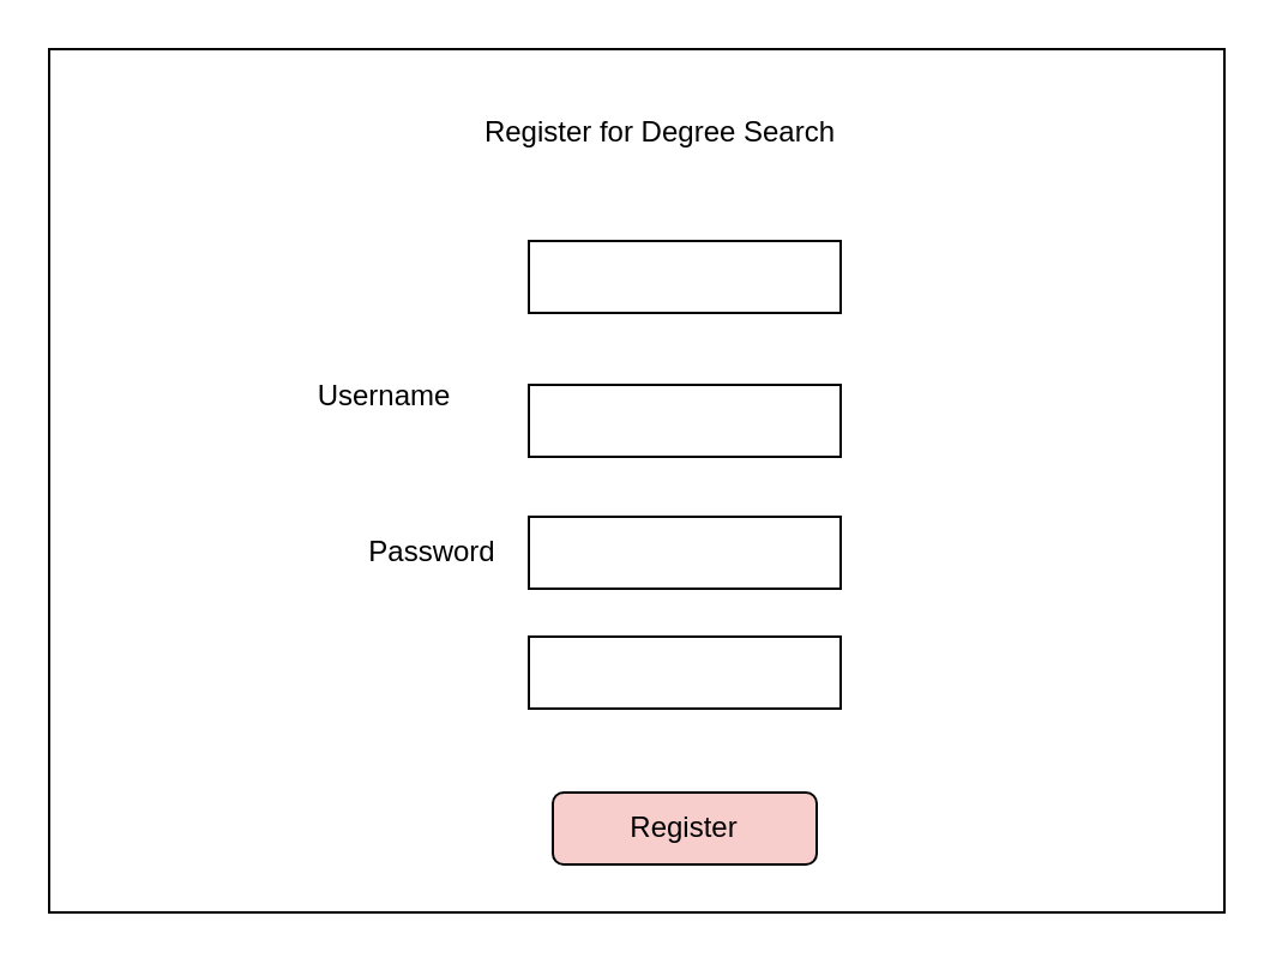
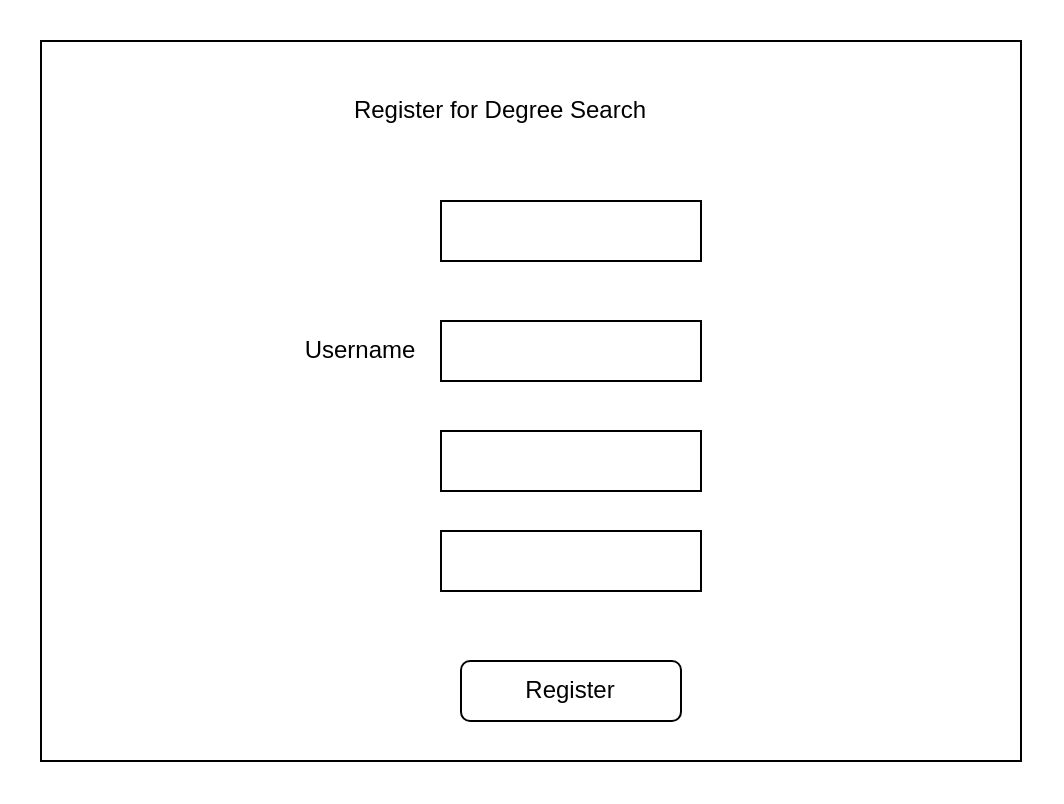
- <mxCell id="3" value="Register for Degree Search" style="text;html=1;strokeColor=none;fillColor=none;align=center;verticalAlign=middle;whiteSpace=wrap;rounded=0;" vertex="1" parent="1"><mxGeometry x="200" y="40" width="150" height="30" as="geometry" /></mxCell>
+ <mxCell id="3" value="Register for Degree Search" style="text;html=1;strokeColor=none;fillColor=none;align=center;verticalAlign=middle;whiteSpace=wrap;rounded=0;" vertex="1" parent="1"><mxGeometry x="175" y="40" width="150" height="30" as="geometry" /></mxCell>
- <mxCell id="8" value="Username" style="text;html=1;strokeColor=none;fillColor=none;align=center;verticalAlign=middle;whiteSpace=wrap;rounded=0;" vertex="1" parent="1"><mxGeometry x="140" y="155" width="40" height="20" as="geometry" /></mxCell>
+ <mxCell id="8" value="Username" style="text;html=1;strokeColor=none;fillColor=none;align=center;verticalAlign=middle;whiteSpace=wrap;rounded=0;" vertex="1" parent="1"><mxGeometry x="160" y="165" width="40" height="20" as="geometry" /></mxCell>
- <mxCell id="5" value="Password" style="text;html=1;strokeColor=none;fillColor=none;align=center;verticalAlign=middle;whiteSpace=wrap;rounded=0;" vertex="1" parent="1"><mxGeometry x="160" y="220" width="40" height="20" as="geometry" /></mxCell>
- <mxCell id="11" value="Register" style="rounded=1;whiteSpace=wrap;html=1;fillColor=#f8cecc;" vertex="1" parent="1"><mxGeometry x="230" y="330" width="110" height="30" as="geometry" /></mxCell>
+ <mxCell id="11" value="Register" style="rounded=1;whiteSpace=wrap;html=1;" vertex="1" parent="1"><mxGeometry x="230" y="330" width="110" height="30" as="geometry" /></mxCell>
